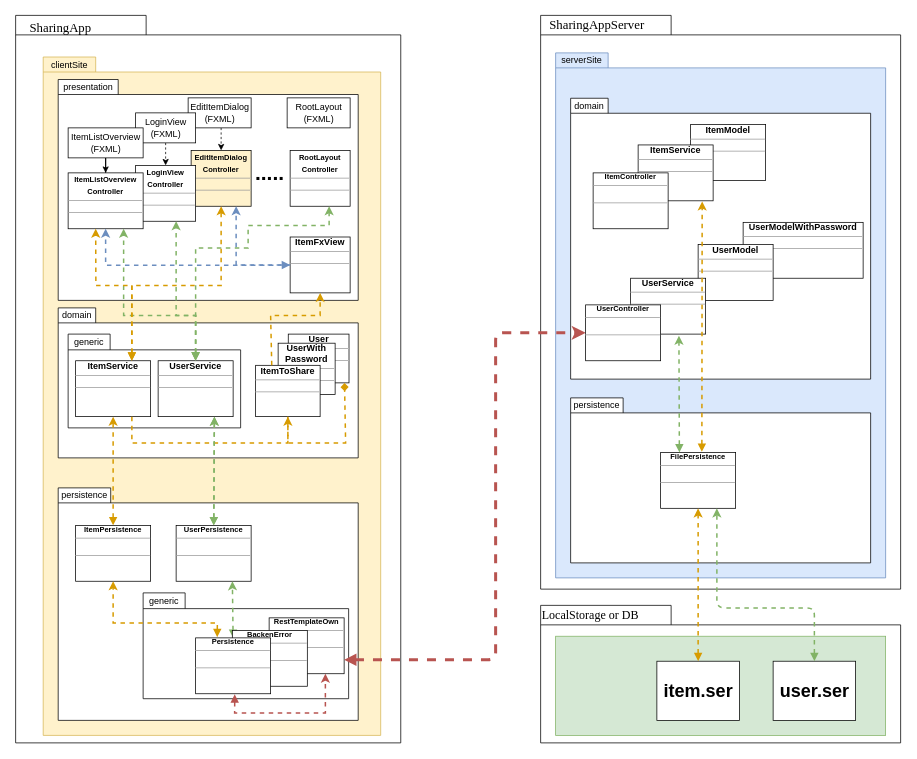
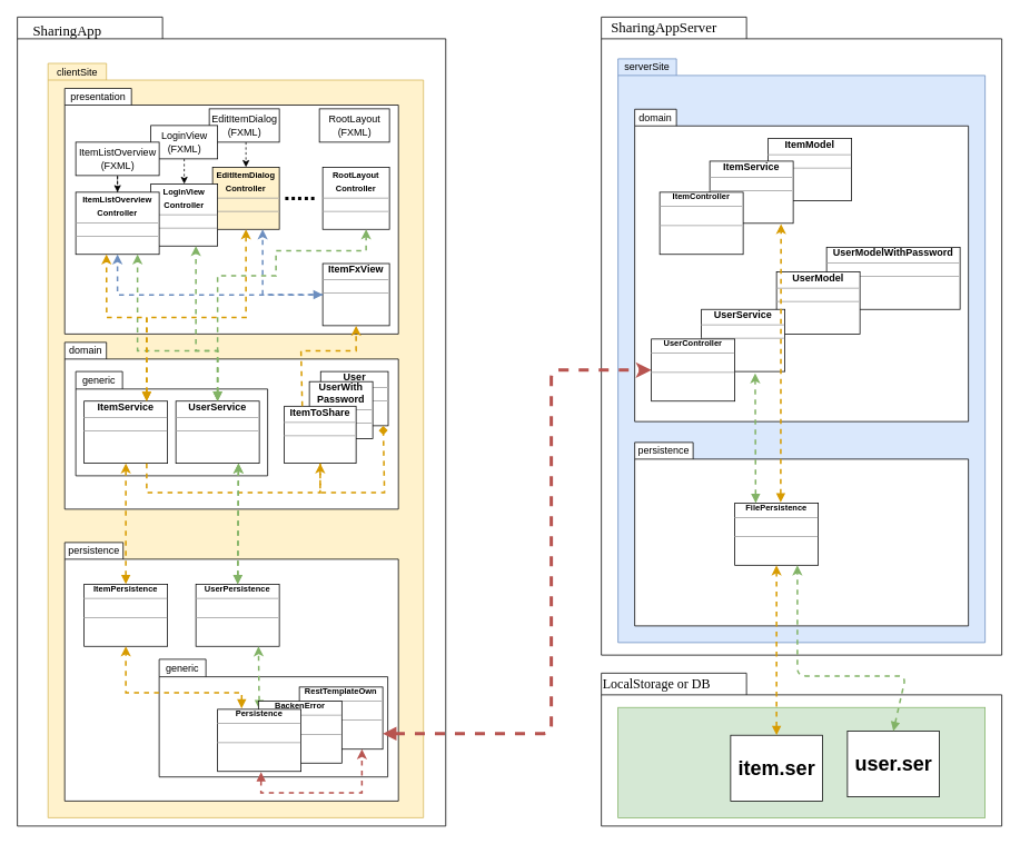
- <mxCell id="26" value="" style="edgeStyle=orthogonalEdgeStyle;rounded=0;orthogonalLoop=1;jettySize=auto;html=1;dashed=0;" parent="1" source="27" target="29" edge="1"><mxGeometry relative="1" as="geometry" /></mxCell>
+ <mxCell id="26" value="" style="edgeStyle=orthogonalEdgeStyle;rounded=0;orthogonalLoop=1;jettySize=auto;html=1;dashed=1;" parent="1" source="27" target="29" edge="1"><mxGeometry relative="1" as="geometry" /></mxCell>
- <mxCell id="65" value="&lt;b&gt;&lt;font style=&quot;font-size: 24px&quot;&gt;user.ser&lt;/font&gt;&lt;/b&gt;" style="html=1;align=center;" parent="1" vertex="1"><mxGeometry x="1030" y="881.12" width="110" height="78.88" as="geometry" /></mxCell>
+ <mxCell id="65" value="&lt;b&gt;&lt;font style=&quot;font-size: 24px&quot;&gt;user.ser&lt;/font&gt;&lt;/b&gt;" style="html=1;align=center;" parent="1" vertex="1"><mxGeometry x="1015" y="876.12" width="110" height="78.88" as="geometry" /></mxCell>
